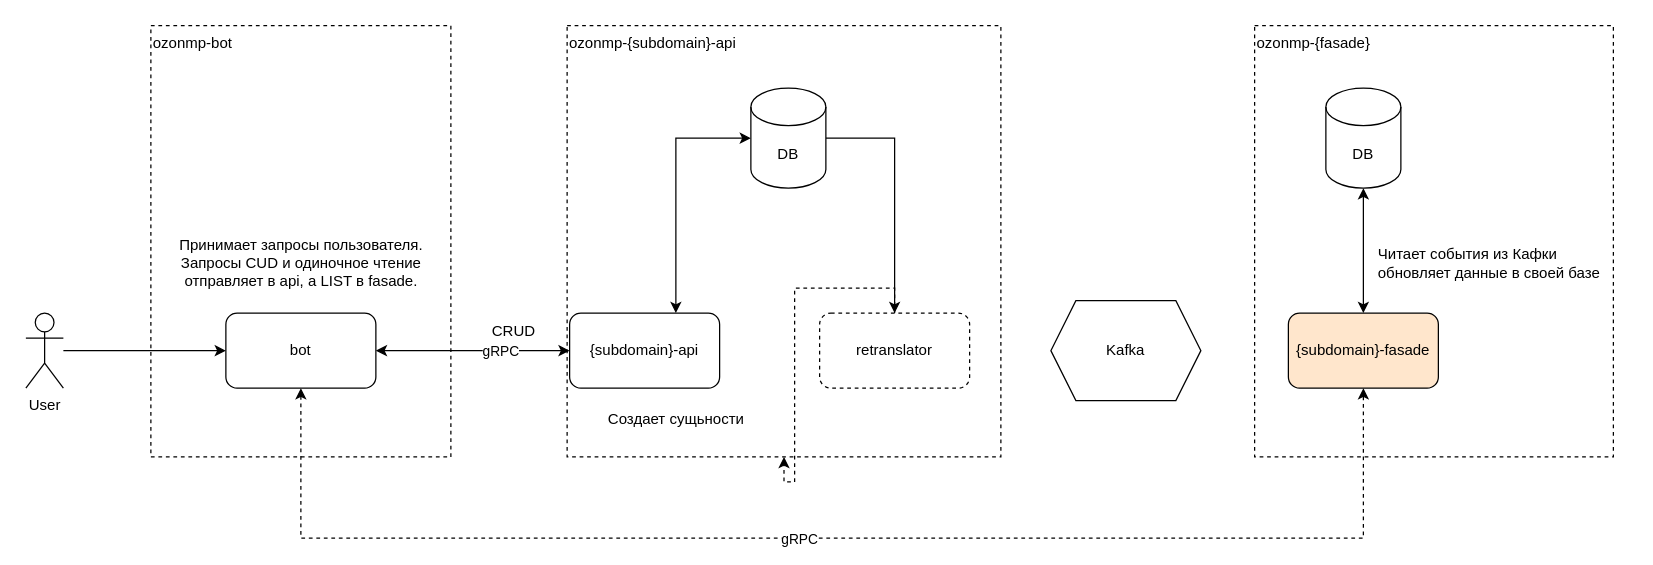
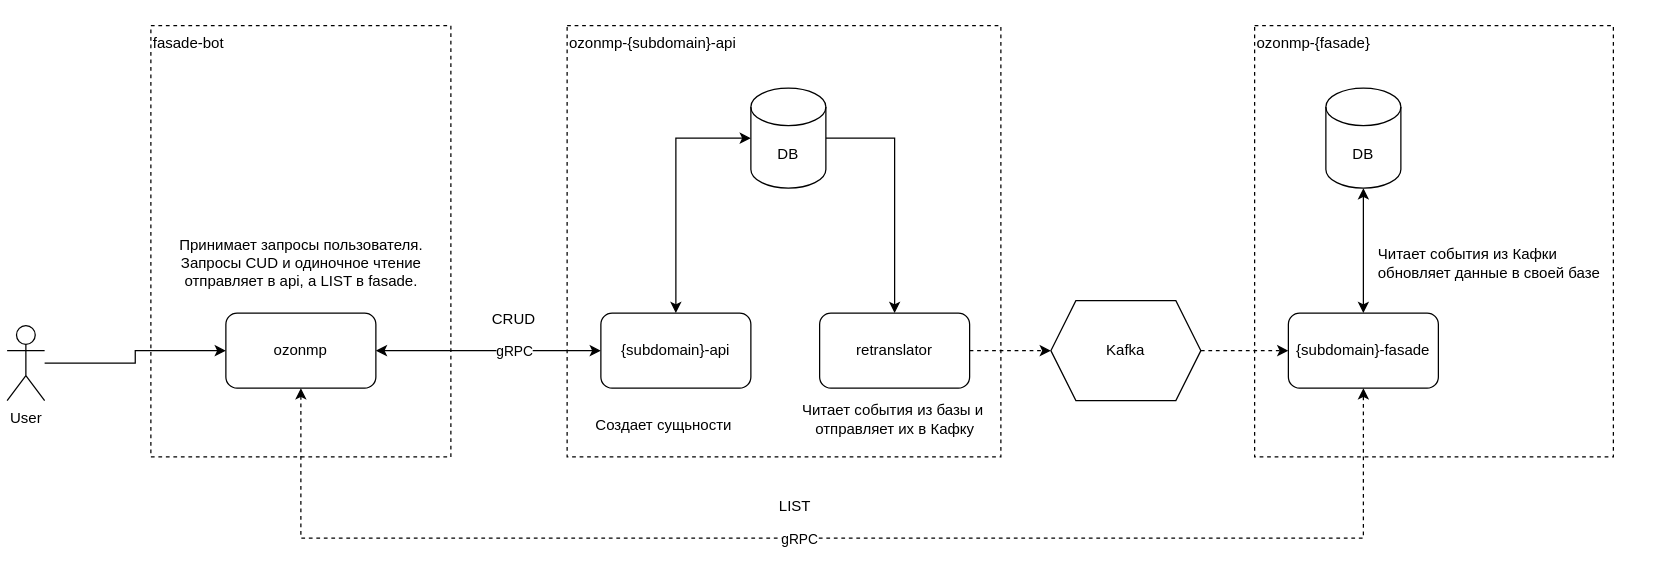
- <mxCell id="2" value="ozonmp-bot" style="rounded=0;whiteSpace=wrap;html=1;fillColor=none;dashed=1;labelPosition=center;verticalLabelPosition=middle;align=left;verticalAlign=top;horizontal=1;" vertex="1" parent="1"><mxGeometry x="120" y="20" width="240" height="345" as="geometry" /></mxCell>
+ <mxCell id="2" value="fasade-bot" style="rounded=0;whiteSpace=wrap;html=1;fillColor=none;dashed=1;labelPosition=center;verticalLabelPosition=middle;align=left;verticalAlign=top;horizontal=1;" vertex="1" parent="1"><mxGeometry x="120" y="20" width="240" height="345" as="geometry" /></mxCell>
- <mxCell id="23" value="CRUD" style="text;html=1;align=center;verticalAlign=middle;resizable=0;points=[];autosize=1;strokeColor=none;fillColor=none;" parent="1" vertex="1"><mxGeometry x="380" y="250" width="60" height="30" as="geometry" /></mxCell>
+ <mxCell id="23" value="CRUD" style="text;html=1;align=center;verticalAlign=middle;resizable=0;points=[];autosize=1;strokeColor=none;fillColor=none;" parent="1" vertex="1"><mxGeometry x="380" y="240" width="60" height="30" as="geometry" /></mxCell>
- <mxCell id="11" style="edgeStyle=orthogonalEdgeStyle;rounded=0;orthogonalLoop=1;jettySize=auto;html=1;dashed=1;" parent="1" source="26" target="3" edge="1"><mxGeometry relative="1" as="geometry"><mxPoint x="850" y="280" as="targetPoint" /></mxGeometry></mxCell>
+ <mxCell id="11" style="edgeStyle=orthogonalEdgeStyle;rounded=0;orthogonalLoop=1;jettySize=auto;html=1;dashed=1;" parent="1" source="26" target="19" edge="1"><mxGeometry relative="1" as="geometry"><mxPoint x="850" y="280" as="targetPoint" /></mxGeometry></mxCell>
- <mxCell id="25" value="User" style="shape=umlActor;verticalLabelPosition=bottom;verticalAlign=top;html=1;outlineConnect=0;" parent="1" vertex="1"><mxGeometry x="20" y="250" width="30" height="60" as="geometry" /></mxCell>
+ <mxCell id="25" value="User" style="shape=umlActor;verticalLabelPosition=bottom;verticalAlign=top;html=1;outlineConnect=0;" parent="1" vertex="1"><mxGeometry x="5" y="260" width="30" height="60" as="geometry" /></mxCell>
- <mxCell id="9" value="bot" style="rounded=1;whiteSpace=wrap;html=1;" parent="1" vertex="1"><mxGeometry x="180" y="250" width="120" height="60" as="geometry" /></mxCell>
+ <mxCell id="9" value="ozonmp" style="rounded=1;whiteSpace=wrap;html=1;" parent="1" vertex="1"><mxGeometry x="180" y="250" width="120" height="60" as="geometry" /></mxCell>
- <mxCell id="12" value="{subdomain}-api" style="rounded=1;whiteSpace=wrap;html=1;" parent="1" vertex="1"><mxGeometry x="455" y="250" width="120" height="60" as="geometry" /></mxCell>
+ <mxCell id="12" value="{subdomain}-api" style="rounded=1;whiteSpace=wrap;html=1;" parent="1" vertex="1"><mxGeometry x="480" y="250" width="120" height="60" as="geometry" /></mxCell>
- <mxCell id="26" value="retranslator" style="rounded=1;whiteSpace=wrap;html=1;dashed=1;" vertex="1" parent="1"><mxGeometry x="655" y="250" width="120" height="60" as="geometry" /></mxCell>
+ <mxCell id="26" value="retranslator" style="rounded=1;whiteSpace=wrap;html=1;" vertex="1" parent="1"><mxGeometry x="655" y="250" width="120" height="60" as="geometry" /></mxCell>
+ <mxCell id="17" style="edgeStyle=orthogonalEdgeStyle;rounded=0;orthogonalLoop=1;jettySize=auto;html=1;dashed=1;" parent="1" source="19" target="16" edge="1"><mxGeometry relative="1" as="geometry"><mxPoint x="970" y="280" as="sourcePoint" /></mxGeometry></mxCell>
- <mxCell id="16" value="{subdomain}-fasade" style="rounded=1;whiteSpace=wrap;html=1;fillColor=#ffe6cc;" parent="1" vertex="1"><mxGeometry x="1030" y="250" width="120" height="60" as="geometry" /></mxCell>
+ <mxCell id="16" value="{subdomain}-fasade" style="rounded=1;whiteSpace=wrap;html=1;" parent="1" vertex="1"><mxGeometry x="1030" y="250" width="120" height="60" as="geometry" /></mxCell>
- <mxCell id="20" value="Создает сущьности" style="text;html=1;align=center;verticalAlign=middle;resizable=0;points=[];autosize=1;strokeColor=none;fillColor=none;" parent="1" vertex="1"><mxGeometry x="475" y="320" width="130" height="30" as="geometry" /></mxCell>
+ <mxCell id="20" value="Создает сущьности" style="text;html=1;align=center;verticalAlign=middle;resizable=0;points=[];autosize=1;strokeColor=none;fillColor=none;" parent="1" vertex="1"><mxGeometry x="465" y="325" width="130" height="30" as="geometry" /></mxCell>
+ <mxCell id="27" value="Читает события из базы и&amp;nbsp;&lt;br&gt;отправляет их в Кафку" style="text;html=1;align=center;verticalAlign=middle;resizable=0;points=[];autosize=1;strokeColor=none;fillColor=none;" vertex="1" parent="1"><mxGeometry x="630" y="315" width="170" height="40" as="geometry" /></mxCell>
+ <mxCell id="22" value="LIST" style="text;html=1;align=center;verticalAlign=middle;resizable=0;points=[];autosize=1;strokeColor=none;fillColor=none;" parent="1" vertex="1"><mxGeometry x="610" y="390" width="50" height="30" as="geometry" /></mxCell>
